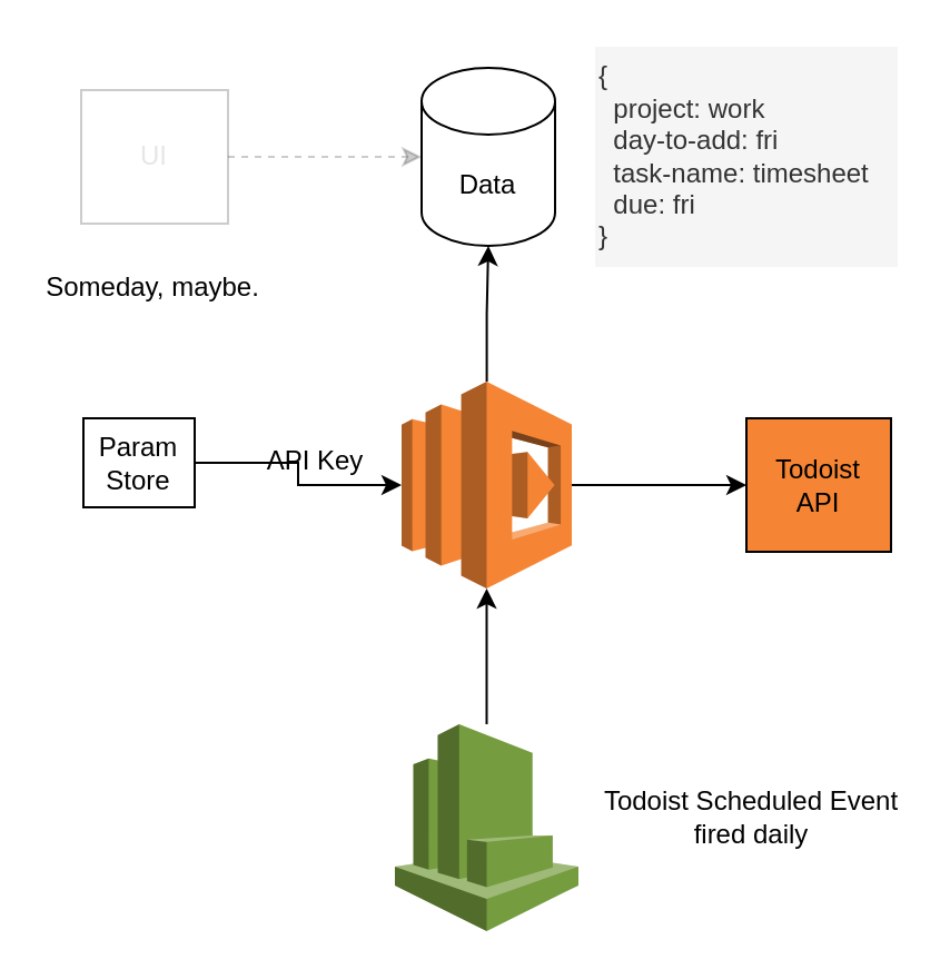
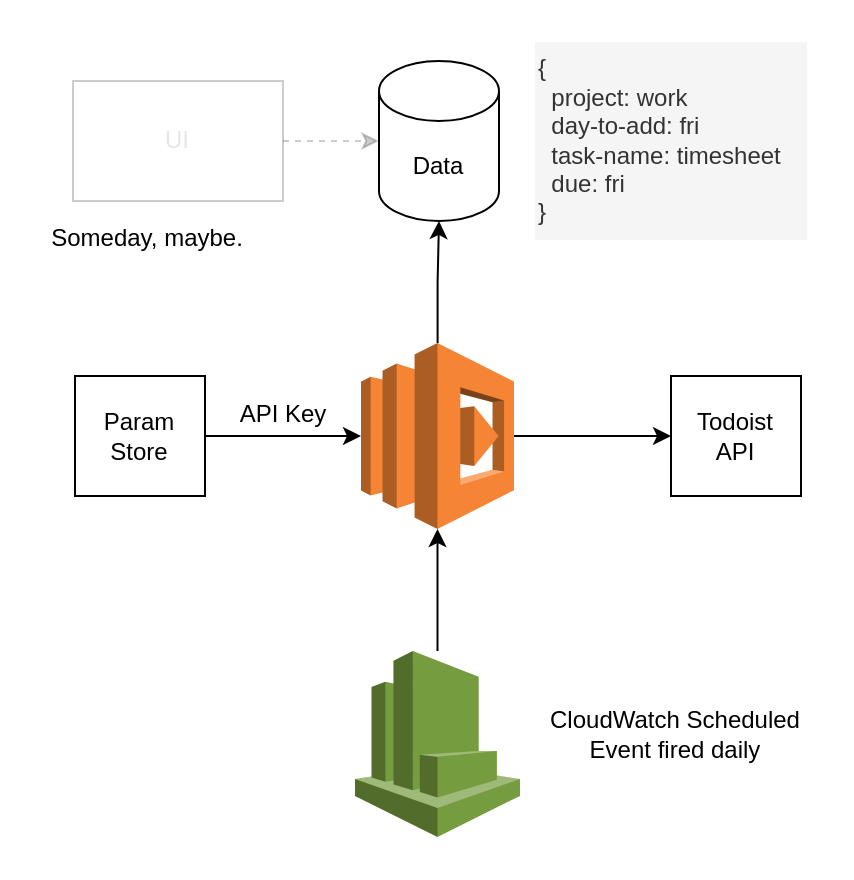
- <mxCell id="3" value="&lt;font color=&quot;#E6E6E6&quot;&gt;UI&lt;/font&gt;" style="rounded=0;whiteSpace=wrap;html=1;opacity=20;" vertex="1" parent="1"><mxGeometry x="36" y="40" width="66" height="60" as="geometry" /></mxCell>
+ <mxCell id="3" value="&lt;font color=&quot;#E6E6E6&quot;&gt;UI&lt;/font&gt;" style="rounded=0;whiteSpace=wrap;html=1;opacity=20;" vertex="1" parent="1"><mxGeometry x="36" y="40" width="105" height="60" as="geometry" /></mxCell>
- <mxCell id="13" value="Someday, maybe." style="text;html=1;align=center;verticalAlign=middle;resizable=0;points=[];autosize=1;strokeColor=none;" vertex="1" parent="1"><mxGeometry x="15" y="120" width="106" height="18" as="geometry" /></mxCell>
+ <mxCell id="13" value="Someday, maybe." style="text;html=1;align=center;verticalAlign=middle;resizable=0;points=[];autosize=1;strokeColor=none;" vertex="1" parent="1"><mxGeometry x="20" y="110" width="106" height="18" as="geometry" /></mxCell>
- <mxCell id="15" value="Param&lt;br&gt;Store" style="rounded=0;whiteSpace=wrap;html=1;" vertex="1" parent="1"><mxGeometry x="37" y="187.5" width="50" height="40" as="geometry" /></mxCell>
+ <mxCell id="15" value="Param&lt;br&gt;Store" style="rounded=0;whiteSpace=wrap;html=1;" vertex="1" parent="1"><mxGeometry x="37" y="187.5" width="65" height="60" as="geometry" /></mxCell>
- <mxCell id="8" value="Todoist&lt;br&gt;API" style="rounded=0;whiteSpace=wrap;html=1;fillColor=#f58534;" vertex="1" parent="1"><mxGeometry x="335" y="187.5" width="65" height="60" as="geometry" /></mxCell>
+ <mxCell id="8" value="Todoist&lt;br&gt;API" style="rounded=0;whiteSpace=wrap;html=1;" vertex="1" parent="1"><mxGeometry x="335" y="187.5" width="65" height="60" as="geometry" /></mxCell>
- <mxCell id="11" value="Todoist Scheduled Event fired daily" style="text;html=1;strokeColor=none;fillColor=none;align=center;verticalAlign=middle;whiteSpace=wrap;rounded=0;" vertex="1" parent="1"><mxGeometry x="270" y="357" width="135" height="20" as="geometry" /></mxCell>
+ <mxCell id="11" value="CloudWatch Scheduled Event fired daily" style="text;html=1;strokeColor=none;fillColor=none;align=center;verticalAlign=middle;whiteSpace=wrap;rounded=0;" vertex="1" parent="1"><mxGeometry x="270" y="357" width="135" height="20" as="geometry" /></mxCell>
